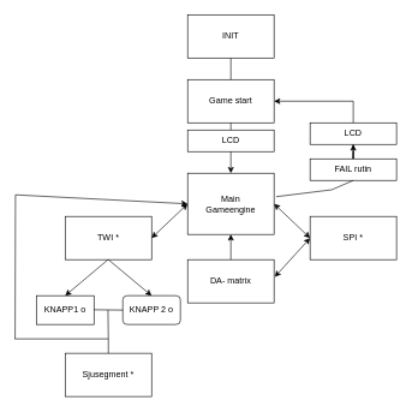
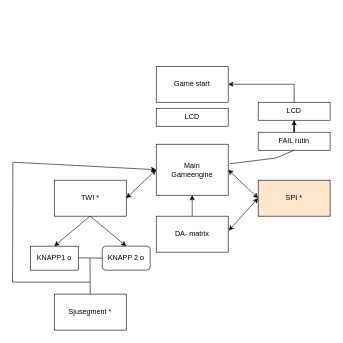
- <mxCell id="3" value="INIT" style="rounded=0;whiteSpace=wrap;html=1;" vertex="1" parent="1"><mxGeometry x="260" y="20" width="120" height="60" as="geometry" /></mxCell>
- <mxCell id="2" value="" style="edgeStyle=orthogonalEdgeStyle;rounded=0;orthogonalLoop=1;jettySize=auto;html=1;" edge="1" parent="1" source="3" target="6"><mxGeometry relative="1" as="geometry" /></mxCell>
- <mxCell id="17" value="SPI *" style="rounded=0;whiteSpace=wrap;html=1;rotation=0;" vertex="1" parent="1"><mxGeometry x="430" y="300" width="120" height="60" as="geometry" /></mxCell>
+ <mxCell id="17" value="SPI *" style="rounded=0;whiteSpace=wrap;html=1;rotation=0;fillColor=#ffe6cc;" vertex="1" parent="1"><mxGeometry x="430" y="300" width="120" height="60" as="geometry" /></mxCell>
